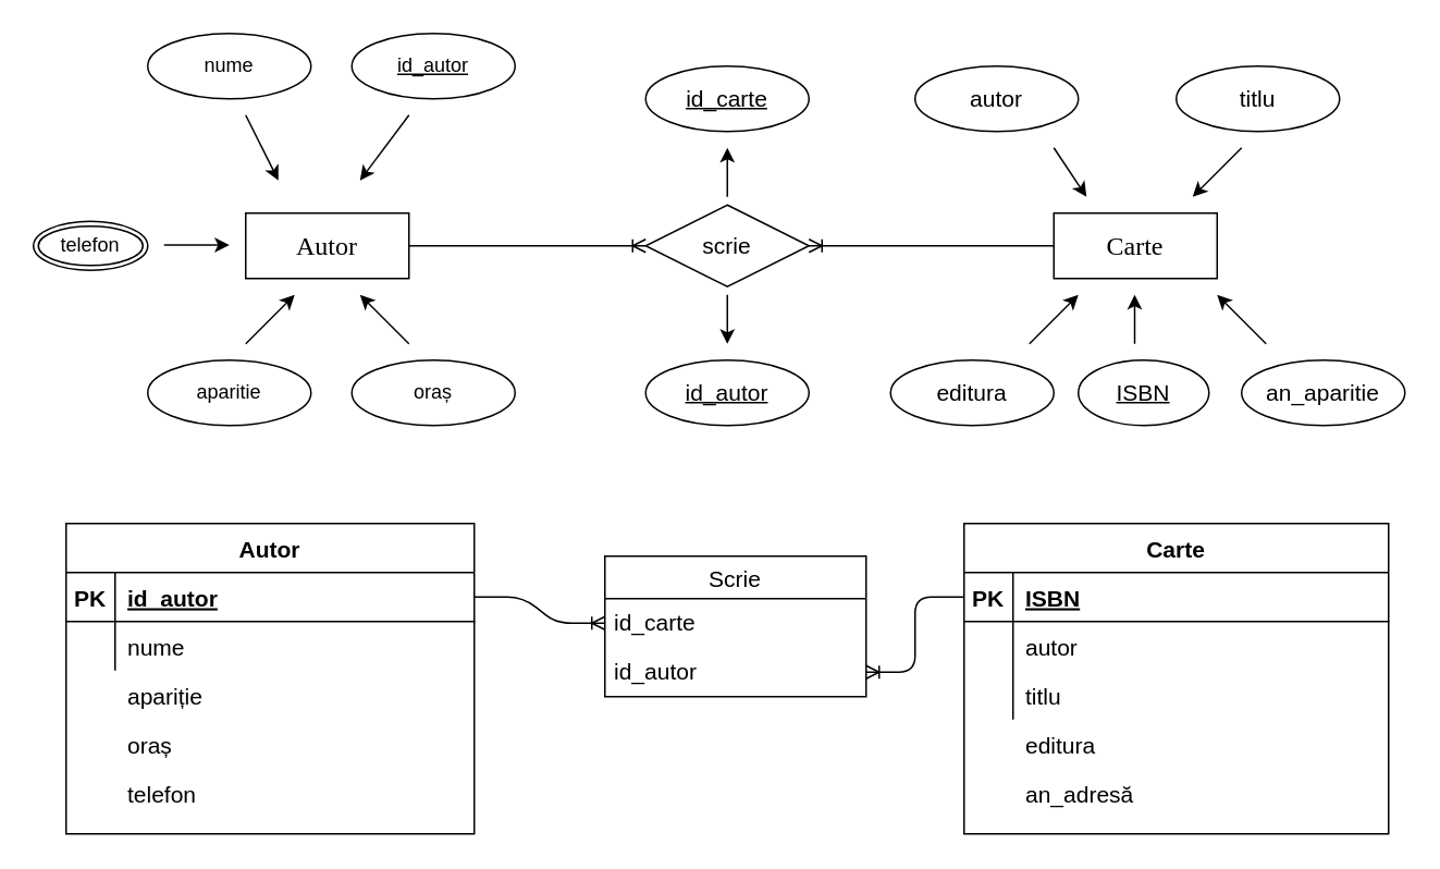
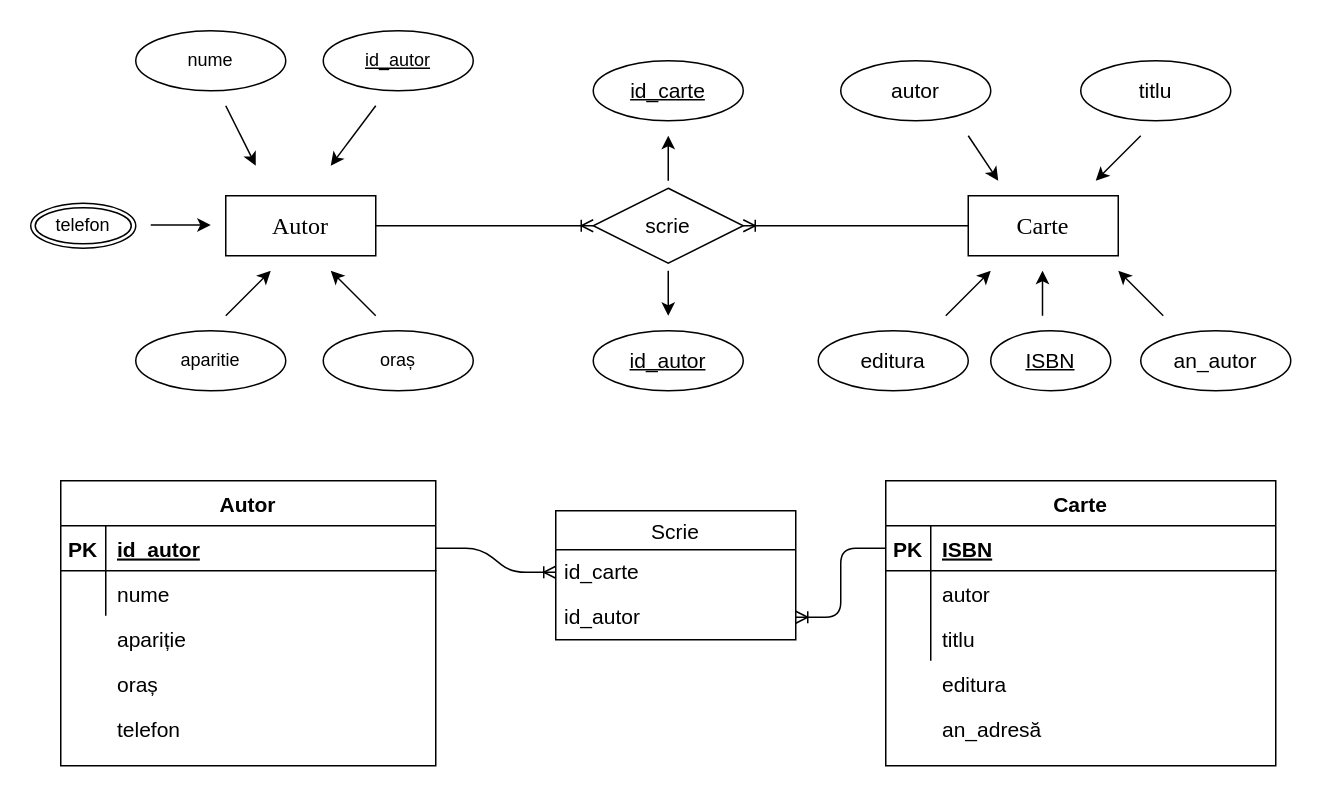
- <mxCell id="51" value="an_aparitie" style="ellipse;whiteSpace=wrap;html=1;align=center;fontSize=14;fontColor=#000000;" parent="1" vertex="1"><mxGeometry x="760" y="220" width="100" height="40" as="geometry" /></mxCell>
+ <mxCell id="51" value="an_autor" style="ellipse;whiteSpace=wrap;html=1;align=center;fontSize=14;fontColor=#000000;" parent="1" vertex="1"><mxGeometry x="760" y="220" width="100" height="40" as="geometry" /></mxCell>
